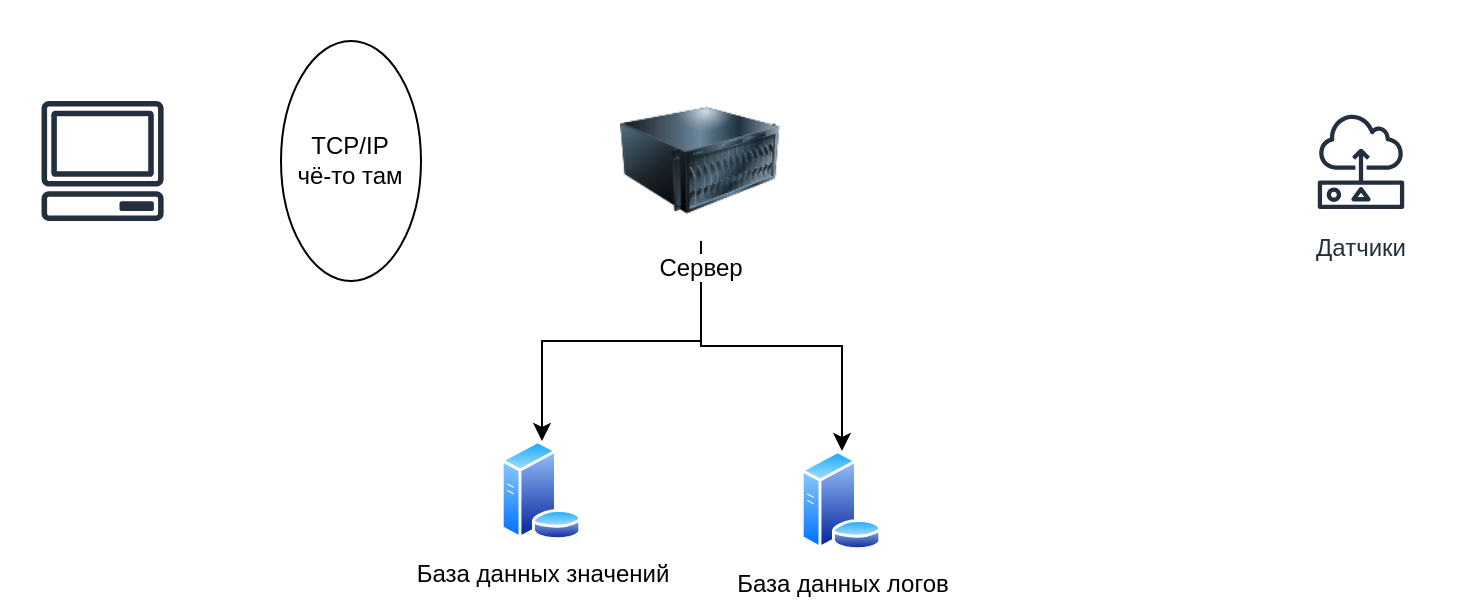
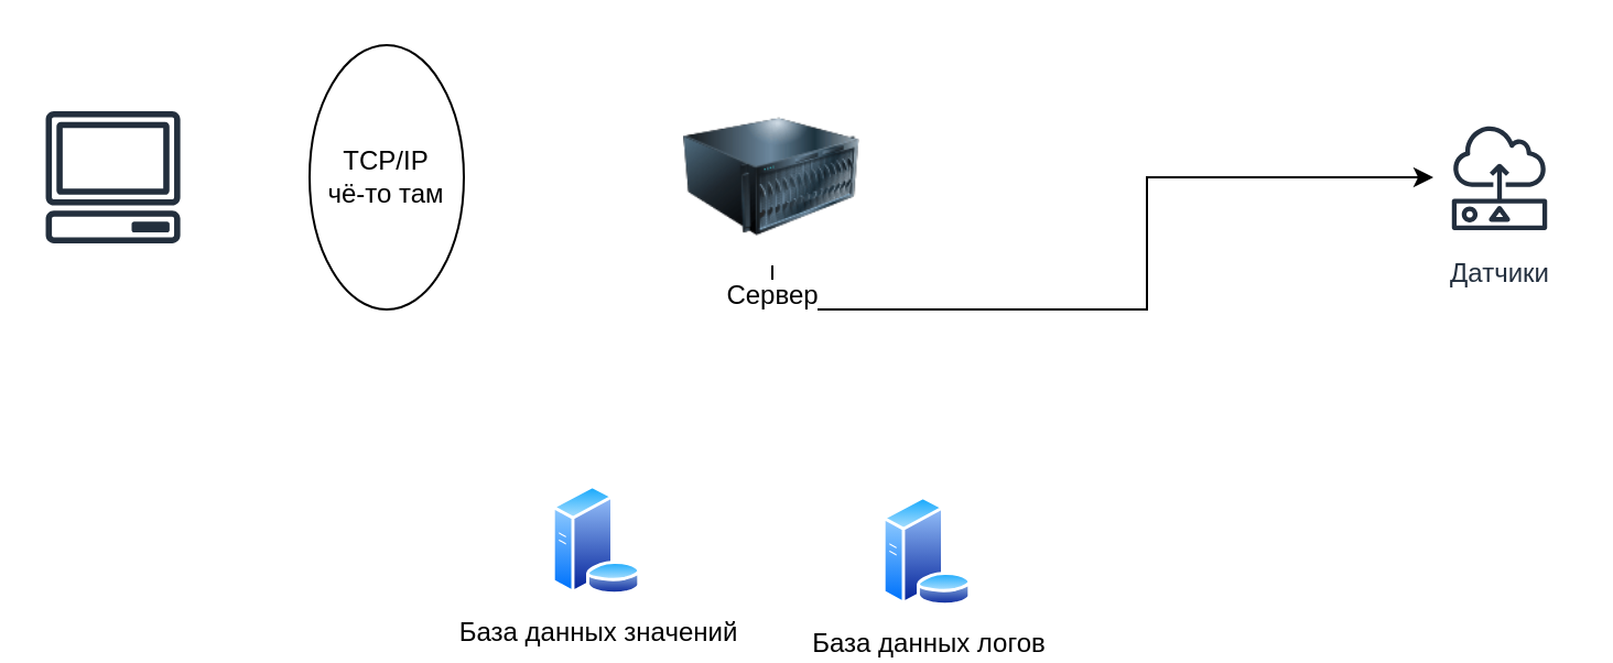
- <mxCell id="4" style="edgeStyle=orthogonalEdgeStyle;rounded=0;orthogonalLoop=1;jettySize=auto;html=1;exitX=0.5;exitY=1;exitDx=0;exitDy=0;" edge="1" parent="1" source="6" target="2"><mxGeometry relative="1" as="geometry" /></mxCell>
+ <mxCell id="4" style="edgeStyle=orthogonalEdgeStyle;rounded=0;orthogonalLoop=1;jettySize=auto;html=1;exitX=0.5;exitY=1;exitDx=0;exitDy=0;" edge="1" parent="1" source="6" target="8"><mxGeometry relative="1" as="geometry" /></mxCell>
- <mxCell id="5" style="edgeStyle=orthogonalEdgeStyle;rounded=0;orthogonalLoop=1;jettySize=auto;html=1;exitX=0.5;exitY=1;exitDx=0;exitDy=0;" edge="1" parent="1" source="6" target="3"><mxGeometry relative="1" as="geometry" /></mxCell>
